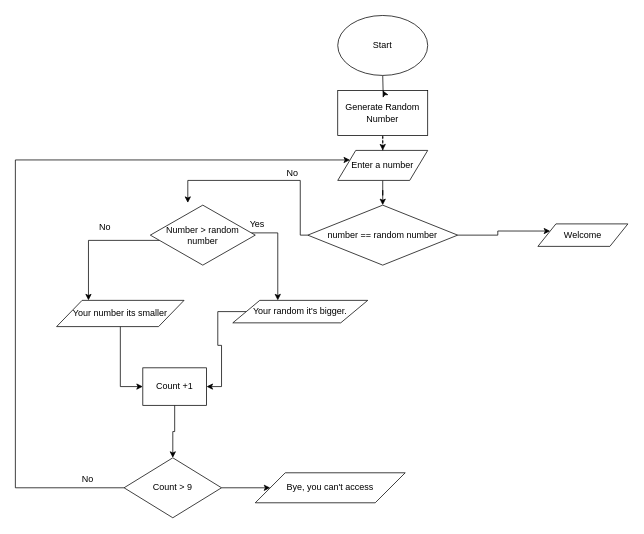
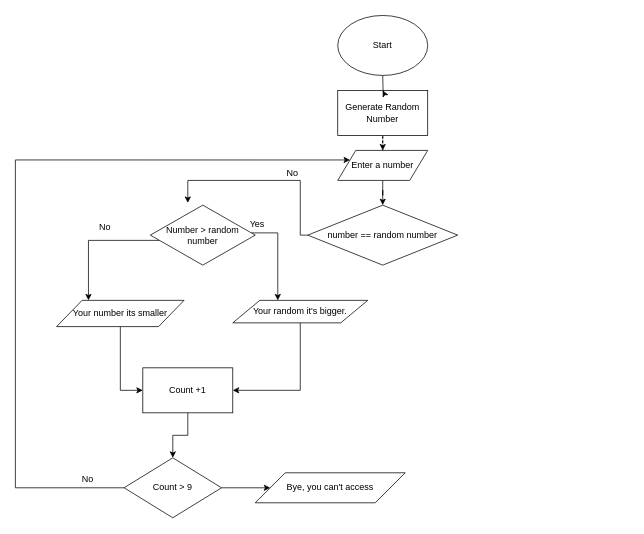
- <mxCell id="8" style="edgeStyle=orthogonalEdgeStyle;rounded=0;orthogonalLoop=1;jettySize=auto;html=1;entryX=0;entryY=0.25;entryDx=0;entryDy=0;" edge="1" parent="1" source="10" target="15"><mxGeometry relative="1" as="geometry" /></mxCell>
- <mxCell id="15" value="Welcome" style="shape=parallelogram;perimeter=parallelogramPerimeter;whiteSpace=wrap;html=1;" vertex="1" parent="1"><mxGeometry x="717" y="298" width="120" height="30" as="geometry" /></mxCell>
- <mxCell id="23" value="Count +1" style="rounded=0;whiteSpace=wrap;html=1;" vertex="1" parent="1"><mxGeometry x="190" y="490" width="85" height="50" as="geometry" /></mxCell>
+ <mxCell id="23" value="Count +1" style="rounded=0;whiteSpace=wrap;html=1;" vertex="1" parent="1"><mxGeometry x="190" y="490" width="120" height="60" as="geometry" /></mxCell>
